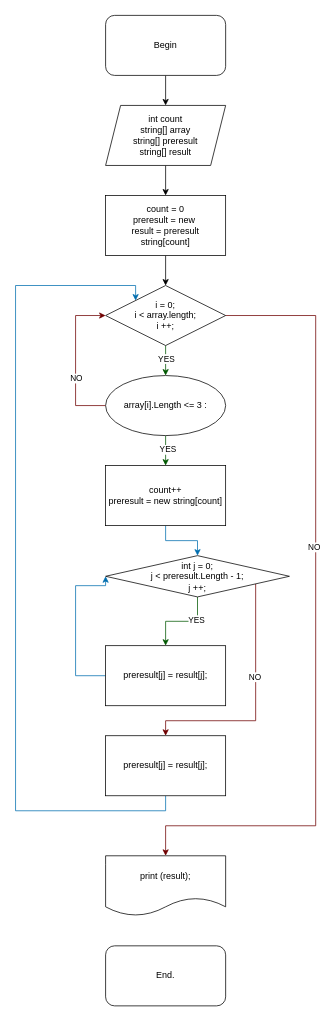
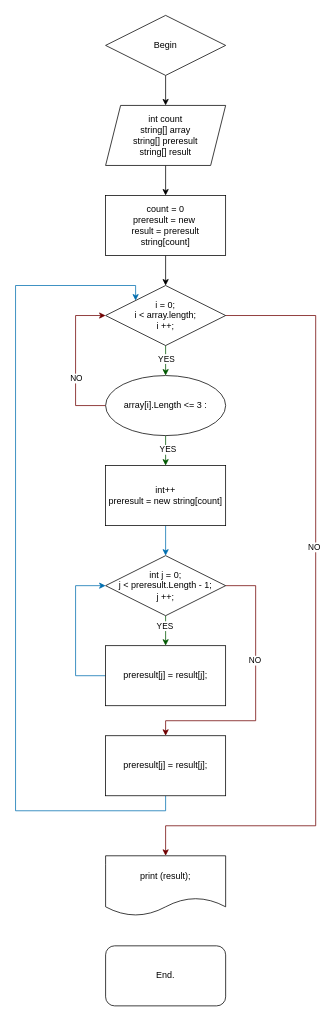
- <mxCell id="3" value="Begin" style="rounded=1;whiteSpace=wrap;html=1;" vertex="1" parent="1"><mxGeometry x="140" y="20" width="160" height="80" as="geometry" /></mxCell>
+ <mxCell id="3" value="Begin" style="rhombus;whiteSpace=wrap;html=1;" vertex="1" parent="1"><mxGeometry x="140" y="20" width="160" height="80" as="geometry" /></mxCell>
- <mxCell id="19" value="count++&lt;br&gt;preresult = new string[count]" style="rounded=0;whiteSpace=wrap;html=1;" vertex="1" parent="1"><mxGeometry x="140" y="620" width="160" height="80" as="geometry" /></mxCell>
+ <mxCell id="19" value="int++&lt;br&gt;preresult = new string[count]" style="rounded=0;whiteSpace=wrap;html=1;" vertex="1" parent="1"><mxGeometry x="140" y="620" width="160" height="80" as="geometry" /></mxCell>
- <mxCell id="24" value="int j = 0;&lt;br&gt;j &amp;lt; preresult.Length - 1;&lt;br&gt;j ++;" style="rhombus;whiteSpace=wrap;html=1;" vertex="1" parent="1"><mxGeometry x="140" y="740" width="245" height="55" as="geometry" /></mxCell>
+ <mxCell id="24" value="int j = 0;&lt;br&gt;j &amp;lt; preresult.Length - 1;&lt;br&gt;j ++;" style="rhombus;whiteSpace=wrap;html=1;" vertex="1" parent="1"><mxGeometry x="140" y="740" width="160" height="80" as="geometry" /></mxCell>
